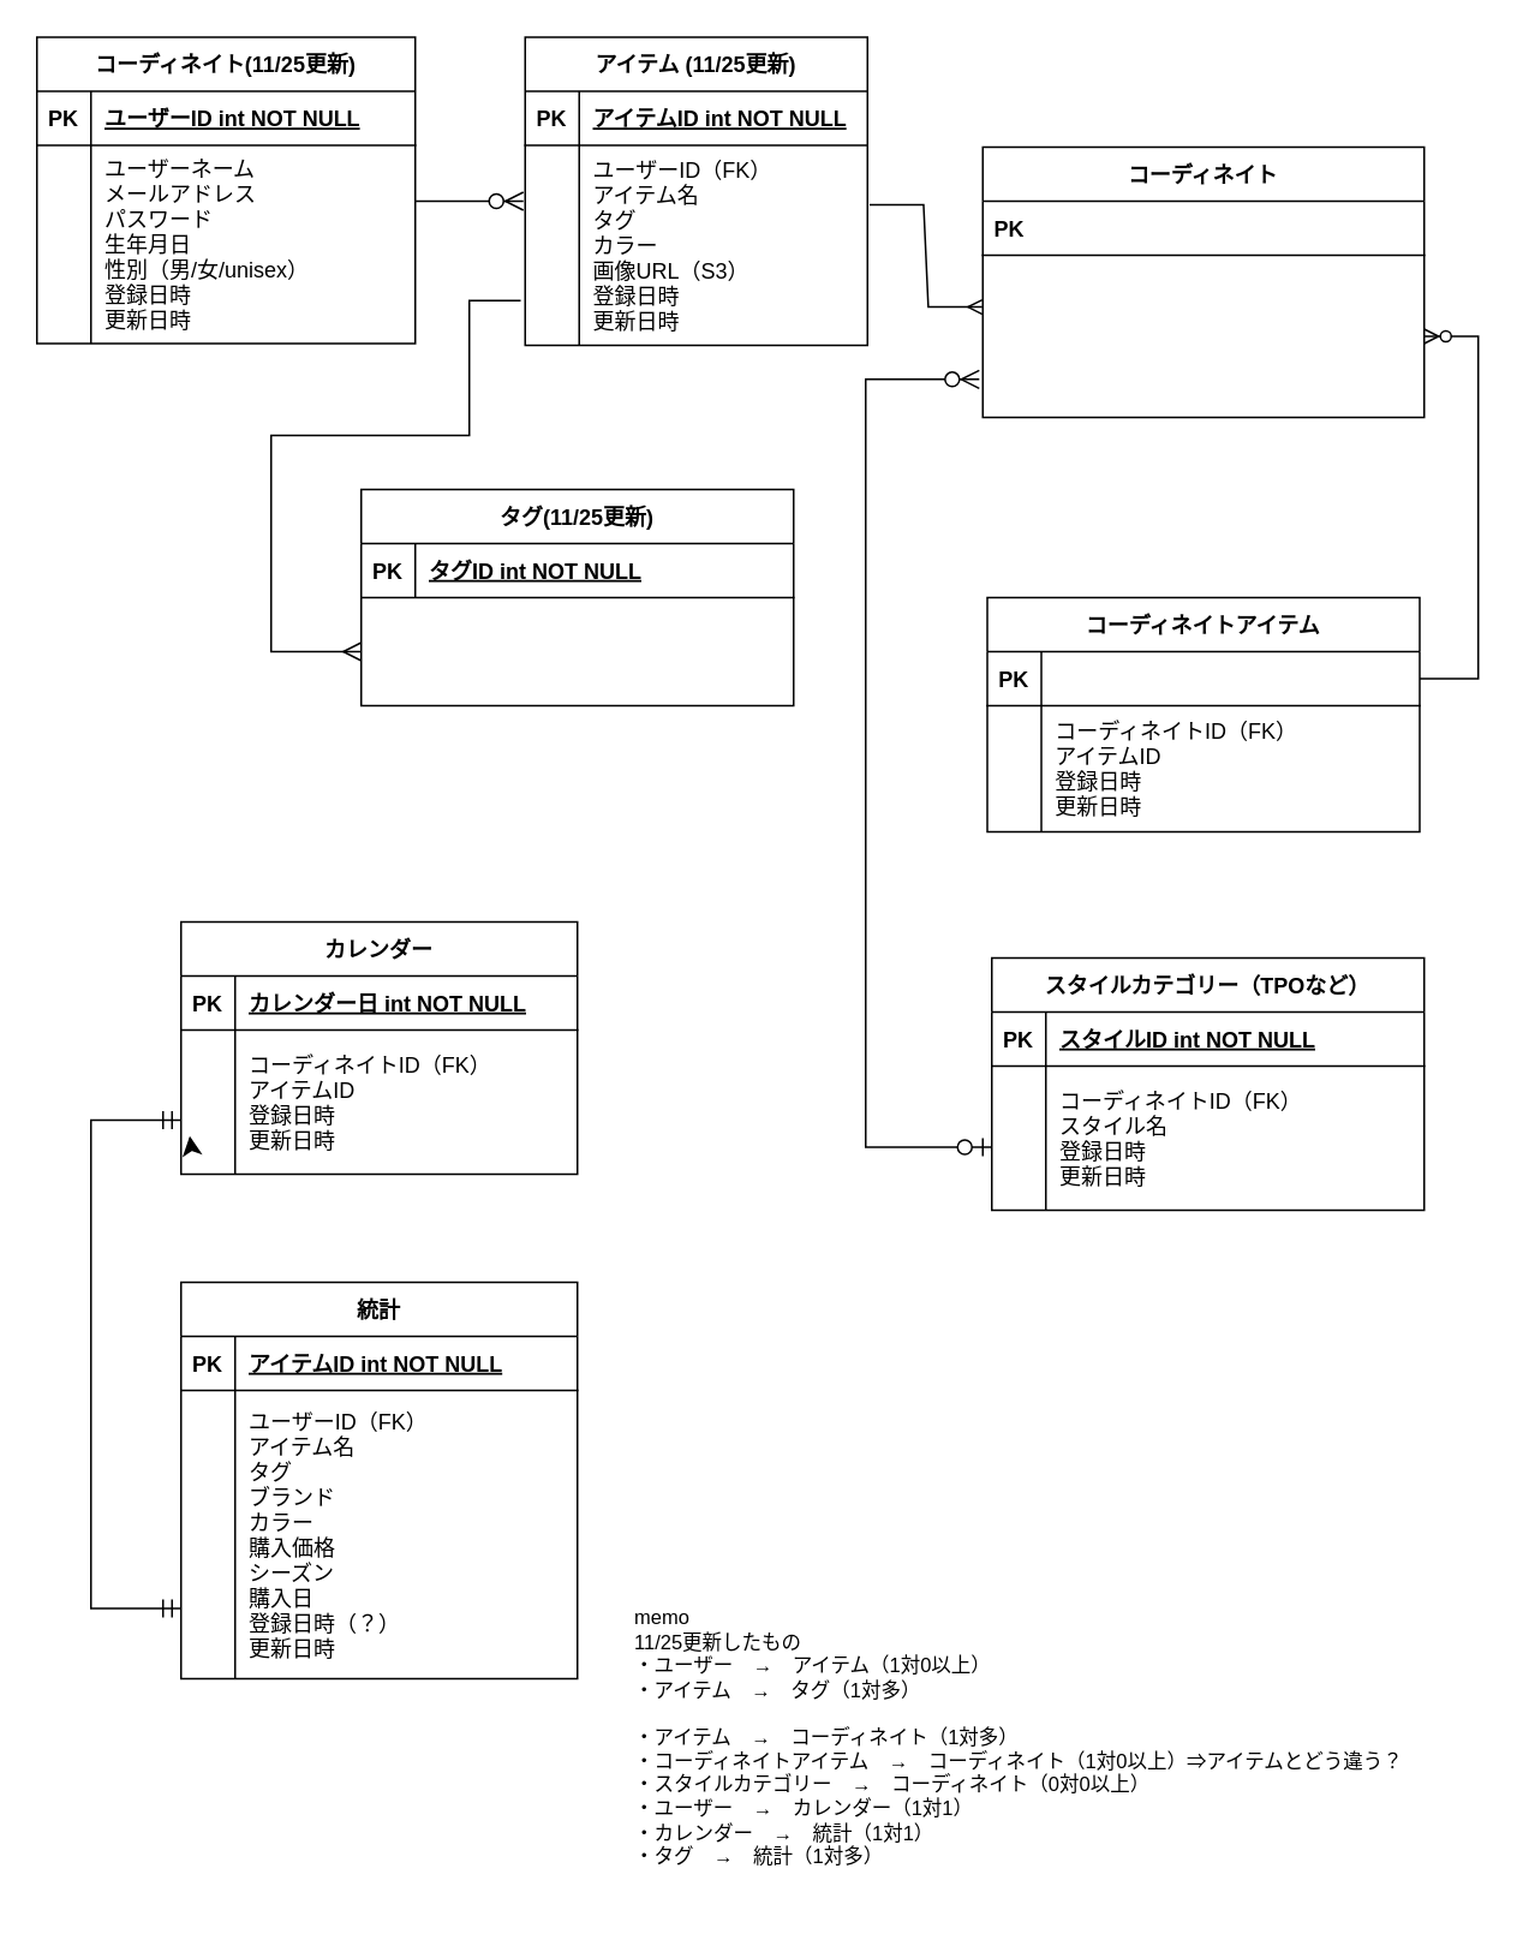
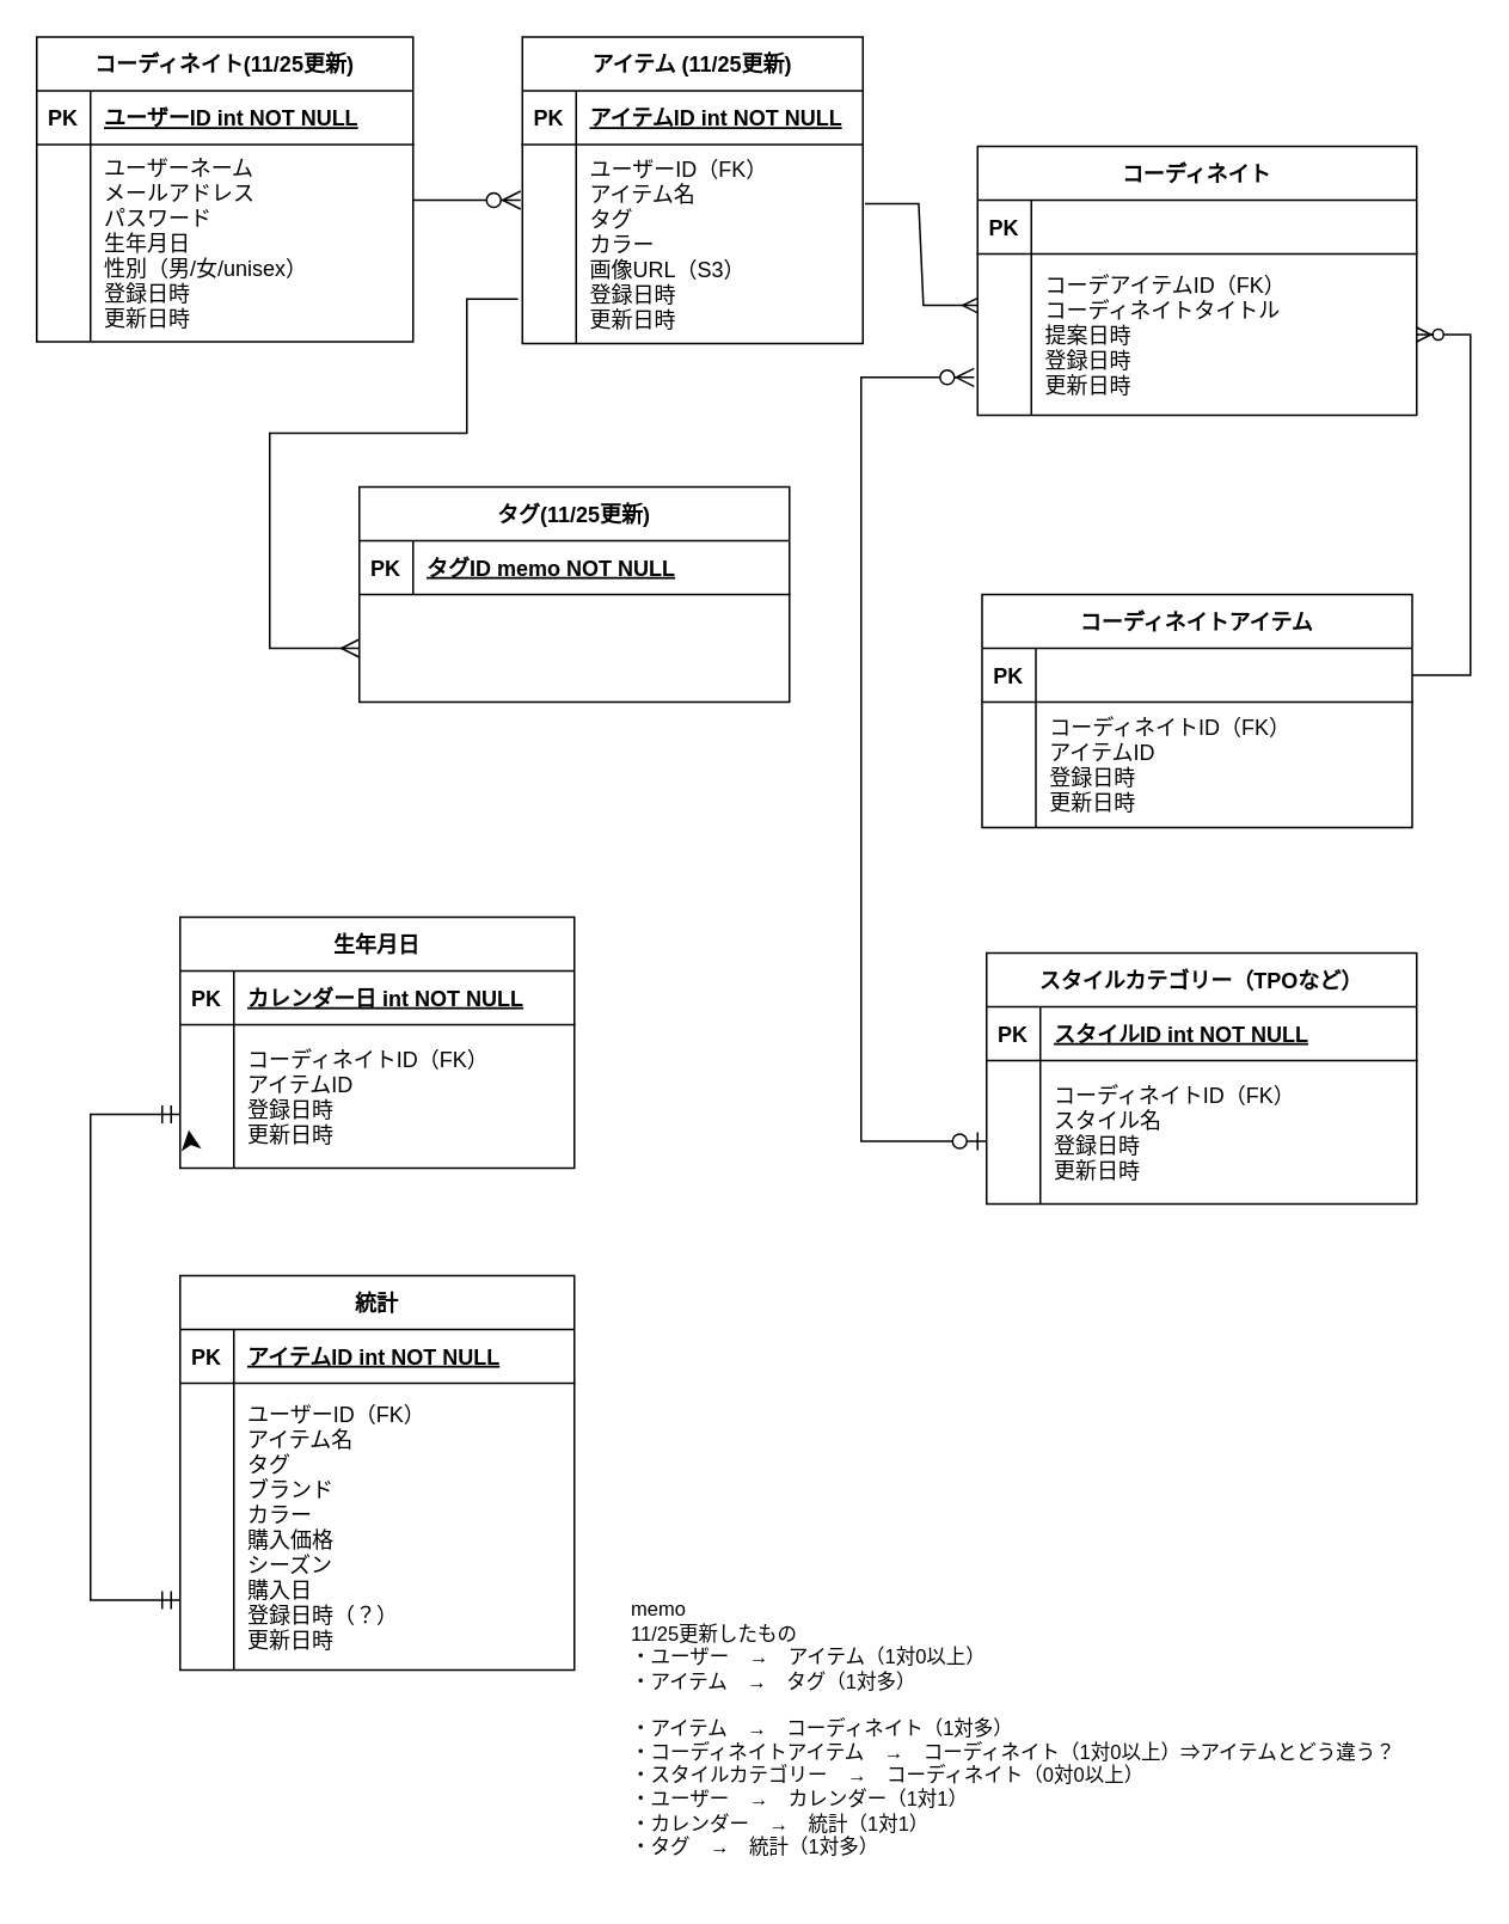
+ <mxCell id="50" value="コーデアイテムID（FK）&#10;コーディネイトタイトル&#10;提案日時&#10;登録日時&#10;更新日時" style="shape=partialRectangle;overflow=hidden;connectable=0;fillColor=none;top=0;left=0;bottom=0;right=0;align=left;spacingLeft=6;" parent="48" vertex="1"><mxGeometry x="30" width="215" height="90" as="geometry"><mxRectangle width="215" height="90" as="alternateBounds" /></mxGeometry></mxCell>
- <mxCell id="42" value="タグID int NOT NULL " style="shape=partialRectangle;overflow=hidden;connectable=0;fillColor=none;top=0;left=0;bottom=0;right=0;align=left;spacingLeft=6;fontStyle=5;" parent="40" vertex="1"><mxGeometry x="30" width="210" height="30" as="geometry"><mxRectangle width="210" height="30" as="alternateBounds" /></mxGeometry></mxCell>
+ <mxCell id="42" value="タグID memo NOT NULL " style="shape=partialRectangle;overflow=hidden;connectable=0;fillColor=none;top=0;left=0;bottom=0;right=0;align=left;spacingLeft=6;fontStyle=5;" parent="40" vertex="1"><mxGeometry x="30" width="210" height="30" as="geometry"><mxRectangle width="210" height="30" as="alternateBounds" /></mxGeometry></mxCell>
- <mxCell id="22" value="カレンダー" style="shape=table;startSize=30;container=1;collapsible=1;childLayout=tableLayout;fixedRows=1;rowLines=0;fontStyle=1;align=center;resizeLast=1;" parent="1" vertex="1"><mxGeometry x="100" y="511" width="220" height="140" as="geometry" /></mxCell>
+ <mxCell id="22" value="生年月日" style="shape=table;startSize=30;container=1;collapsible=1;childLayout=tableLayout;fixedRows=1;rowLines=0;fontStyle=1;align=center;resizeLast=1;" parent="1" vertex="1"><mxGeometry x="100" y="511" width="220" height="140" as="geometry" /></mxCell>
